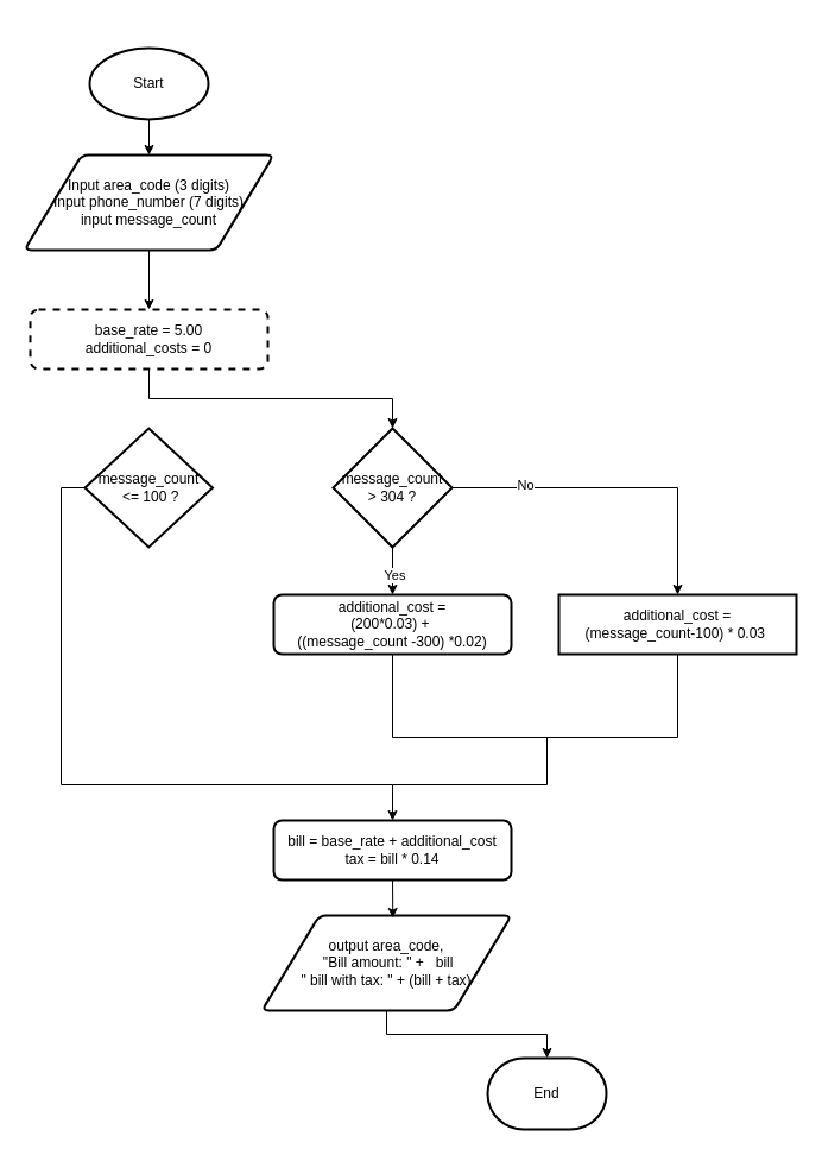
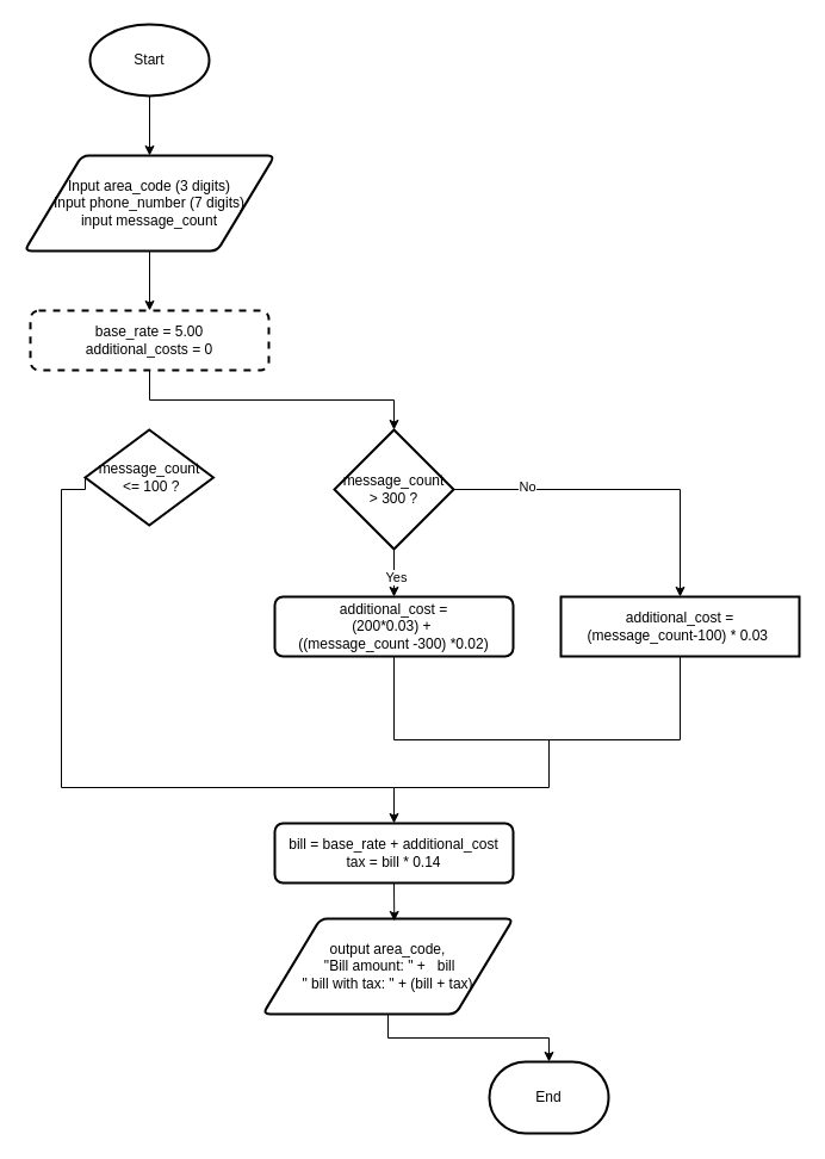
- <mxCell id="3" value="Start" style="strokeWidth=2;html=1;shape=mxgraph.flowchart.start_1;whiteSpace=wrap;" vertex="1" parent="1"><mxGeometry x="75" y="40" width="100" height="60" as="geometry" /></mxCell>
+ <mxCell id="3" value="Start" style="strokeWidth=2;html=1;shape=mxgraph.flowchart.start_1;whiteSpace=wrap;" vertex="1" parent="1"><mxGeometry x="75" y="20" width="100" height="60" as="geometry" /></mxCell>
- <mxCell id="9" value="message_count&lt;div&gt;&amp;nbsp;&amp;lt;=&amp;nbsp;&lt;span style=&quot;background-color: transparent; color: light-dark(rgb(0, 0, 0), rgb(255, 255, 255));&quot;&gt;100 ?&lt;/span&gt;&lt;/div&gt;" style="strokeWidth=2;html=1;shape=mxgraph.flowchart.decision;whiteSpace=wrap;" vertex="1" parent="1"><mxGeometry x="71" y="360" width="107.5" height="100" as="geometry" /></mxCell>
+ <mxCell id="9" value="message_count&lt;div&gt;&amp;nbsp;&amp;lt;=&amp;nbsp;&lt;span style=&quot;background-color: transparent; color: light-dark(rgb(0, 0, 0), rgb(255, 255, 255));&quot;&gt;100 ?&lt;/span&gt;&lt;/div&gt;" style="strokeWidth=2;html=1;shape=mxgraph.flowchart.decision;whiteSpace=wrap;" vertex="1" parent="1"><mxGeometry x="71" y="360" width="107.5" height="80" as="geometry" /></mxCell>
- <mxCell id="18" value="message_count&lt;div&gt;&amp;gt; 304 ?&lt;/div&gt;" style="strokeWidth=2;html=1;shape=mxgraph.flowchart.decision;whiteSpace=wrap;" vertex="1" parent="1"><mxGeometry x="280" y="360" width="100" height="100" as="geometry" /></mxCell>
+ <mxCell id="18" value="message_count&lt;div&gt;&amp;gt; 300 ?&lt;/div&gt;" style="strokeWidth=2;html=1;shape=mxgraph.flowchart.decision;whiteSpace=wrap;" vertex="1" parent="1"><mxGeometry x="280" y="360" width="100" height="100" as="geometry" /></mxCell>
